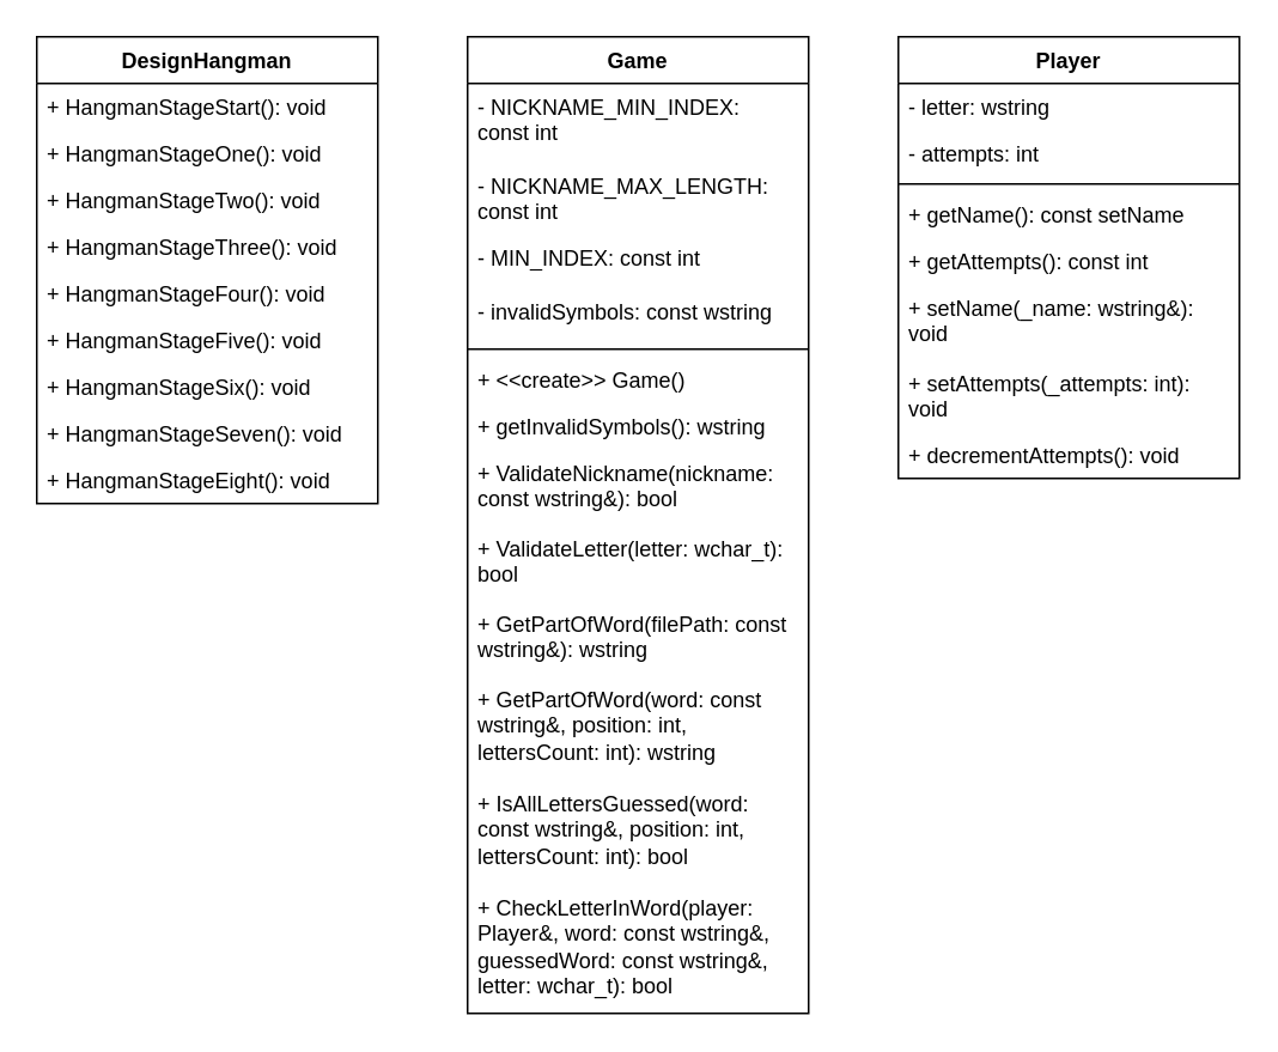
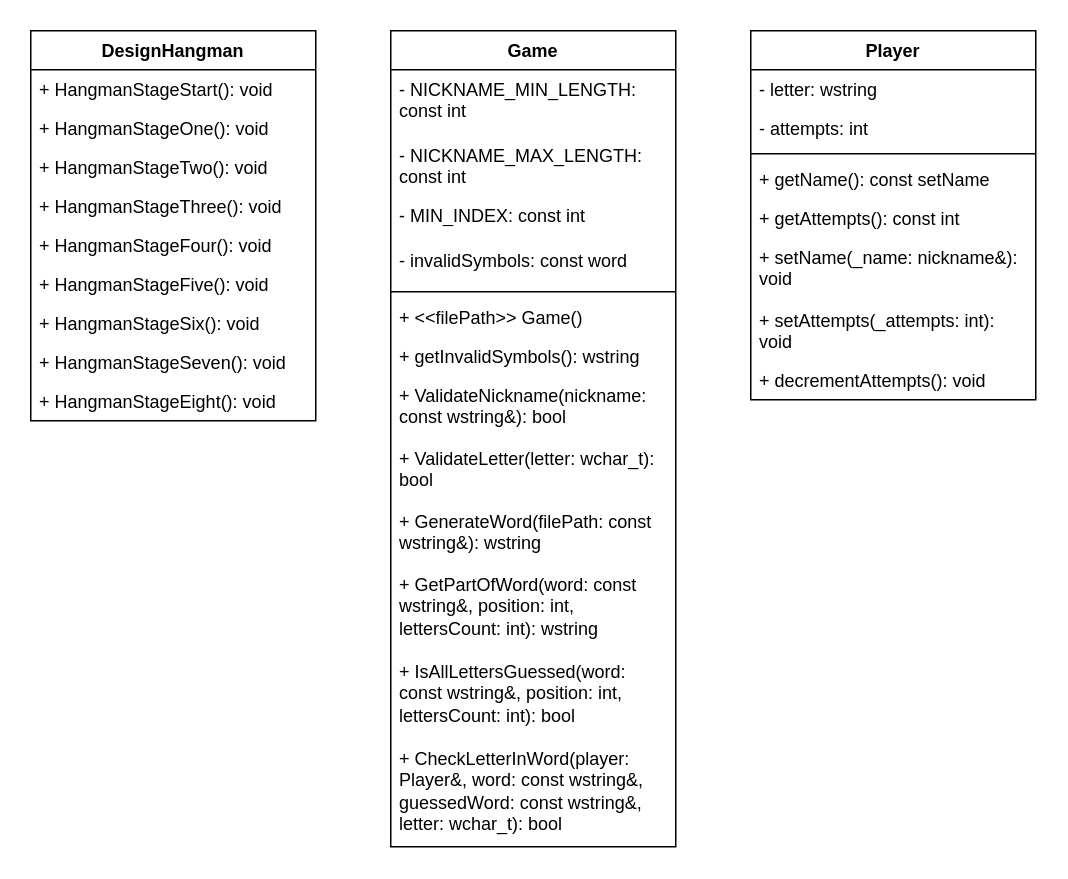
- <mxCell id="13" value="-&amp;nbsp;NICKNAME_MIN_INDEX: &lt;br&gt;const int" style="text;strokeColor=none;fillColor=none;align=left;verticalAlign=top;spacingLeft=4;spacingRight=4;overflow=hidden;rotatable=0;points=[[0,0.5],[1,0.5]];portConstraint=eastwest;whiteSpace=wrap;html=1;" parent="12" vertex="1"><mxGeometry y="26" width="190" height="44" as="geometry" /></mxCell>
+ <mxCell id="13" value="-&amp;nbsp;NICKNAME_MIN_LENGTH: &lt;br&gt;const int" style="text;strokeColor=none;fillColor=none;align=left;verticalAlign=top;spacingLeft=4;spacingRight=4;overflow=hidden;rotatable=0;points=[[0,0.5],[1,0.5]];portConstraint=eastwest;whiteSpace=wrap;html=1;" parent="12" vertex="1"><mxGeometry y="26" width="190" height="44" as="geometry" /></mxCell>
- <mxCell id="32" value="+&amp;nbsp;setName(_name: wstring&amp;amp;): void" style="text;strokeColor=none;fillColor=none;align=left;verticalAlign=top;spacingLeft=4;spacingRight=4;overflow=hidden;rotatable=0;points=[[0,0.5],[1,0.5]];portConstraint=eastwest;whiteSpace=wrap;html=1;" parent="26" vertex="1"><mxGeometry y="138" width="190" height="42" as="geometry" /></mxCell>
+ <mxCell id="32" value="+&amp;nbsp;setName(_name: nickname&amp;amp;): void" style="text;strokeColor=none;fillColor=none;align=left;verticalAlign=top;spacingLeft=4;spacingRight=4;overflow=hidden;rotatable=0;points=[[0,0.5],[1,0.5]];portConstraint=eastwest;whiteSpace=wrap;html=1;" parent="26" vertex="1"><mxGeometry y="138" width="190" height="42" as="geometry" /></mxCell>
- <mxCell id="16" value="-&amp;nbsp;invalidSymbols: const wstring" style="text;strokeColor=none;fillColor=none;align=left;verticalAlign=top;spacingLeft=4;spacingRight=4;overflow=hidden;rotatable=0;points=[[0,0.5],[1,0.5]];portConstraint=eastwest;whiteSpace=wrap;html=1;" parent="12" vertex="1"><mxGeometry y="140" width="190" height="30" as="geometry" /></mxCell>
+ <mxCell id="16" value="-&amp;nbsp;invalidSymbols: const word" style="text;strokeColor=none;fillColor=none;align=left;verticalAlign=top;spacingLeft=4;spacingRight=4;overflow=hidden;rotatable=0;points=[[0,0.5],[1,0.5]];portConstraint=eastwest;whiteSpace=wrap;html=1;" parent="12" vertex="1"><mxGeometry y="140" width="190" height="30" as="geometry" /></mxCell>
- <mxCell id="18" value="+ &amp;lt;&amp;lt;create&amp;gt;&amp;gt;&amp;nbsp;Game()" style="text;strokeColor=none;fillColor=none;align=left;verticalAlign=top;spacingLeft=4;spacingRight=4;overflow=hidden;rotatable=0;points=[[0,0.5],[1,0.5]];portConstraint=eastwest;whiteSpace=wrap;html=1;" parent="12" vertex="1"><mxGeometry y="178" width="190" height="26" as="geometry" /></mxCell>
+ <mxCell id="18" value="+ &amp;lt;&amp;lt;filePath&amp;gt;&amp;gt;&amp;nbsp;Game()" style="text;strokeColor=none;fillColor=none;align=left;verticalAlign=top;spacingLeft=4;spacingRight=4;overflow=hidden;rotatable=0;points=[[0,0.5],[1,0.5]];portConstraint=eastwest;whiteSpace=wrap;html=1;" parent="12" vertex="1"><mxGeometry y="178" width="190" height="26" as="geometry" /></mxCell>
- <mxCell id="22" value="+ GetPartOfWord(filePath: const wstring&amp;amp;): wstring" style="text;strokeColor=none;fillColor=none;align=left;verticalAlign=top;spacingLeft=4;spacingRight=4;overflow=hidden;rotatable=0;points=[[0,0.5],[1,0.5]];portConstraint=eastwest;whiteSpace=wrap;html=1;" parent="12" vertex="1"><mxGeometry y="314" width="190" height="42" as="geometry" /></mxCell>
+ <mxCell id="22" value="+ GenerateWord(filePath: const wstring&amp;amp;): wstring" style="text;strokeColor=none;fillColor=none;align=left;verticalAlign=top;spacingLeft=4;spacingRight=4;overflow=hidden;rotatable=0;points=[[0,0.5],[1,0.5]];portConstraint=eastwest;whiteSpace=wrap;html=1;" parent="12" vertex="1"><mxGeometry y="314" width="190" height="42" as="geometry" /></mxCell>
